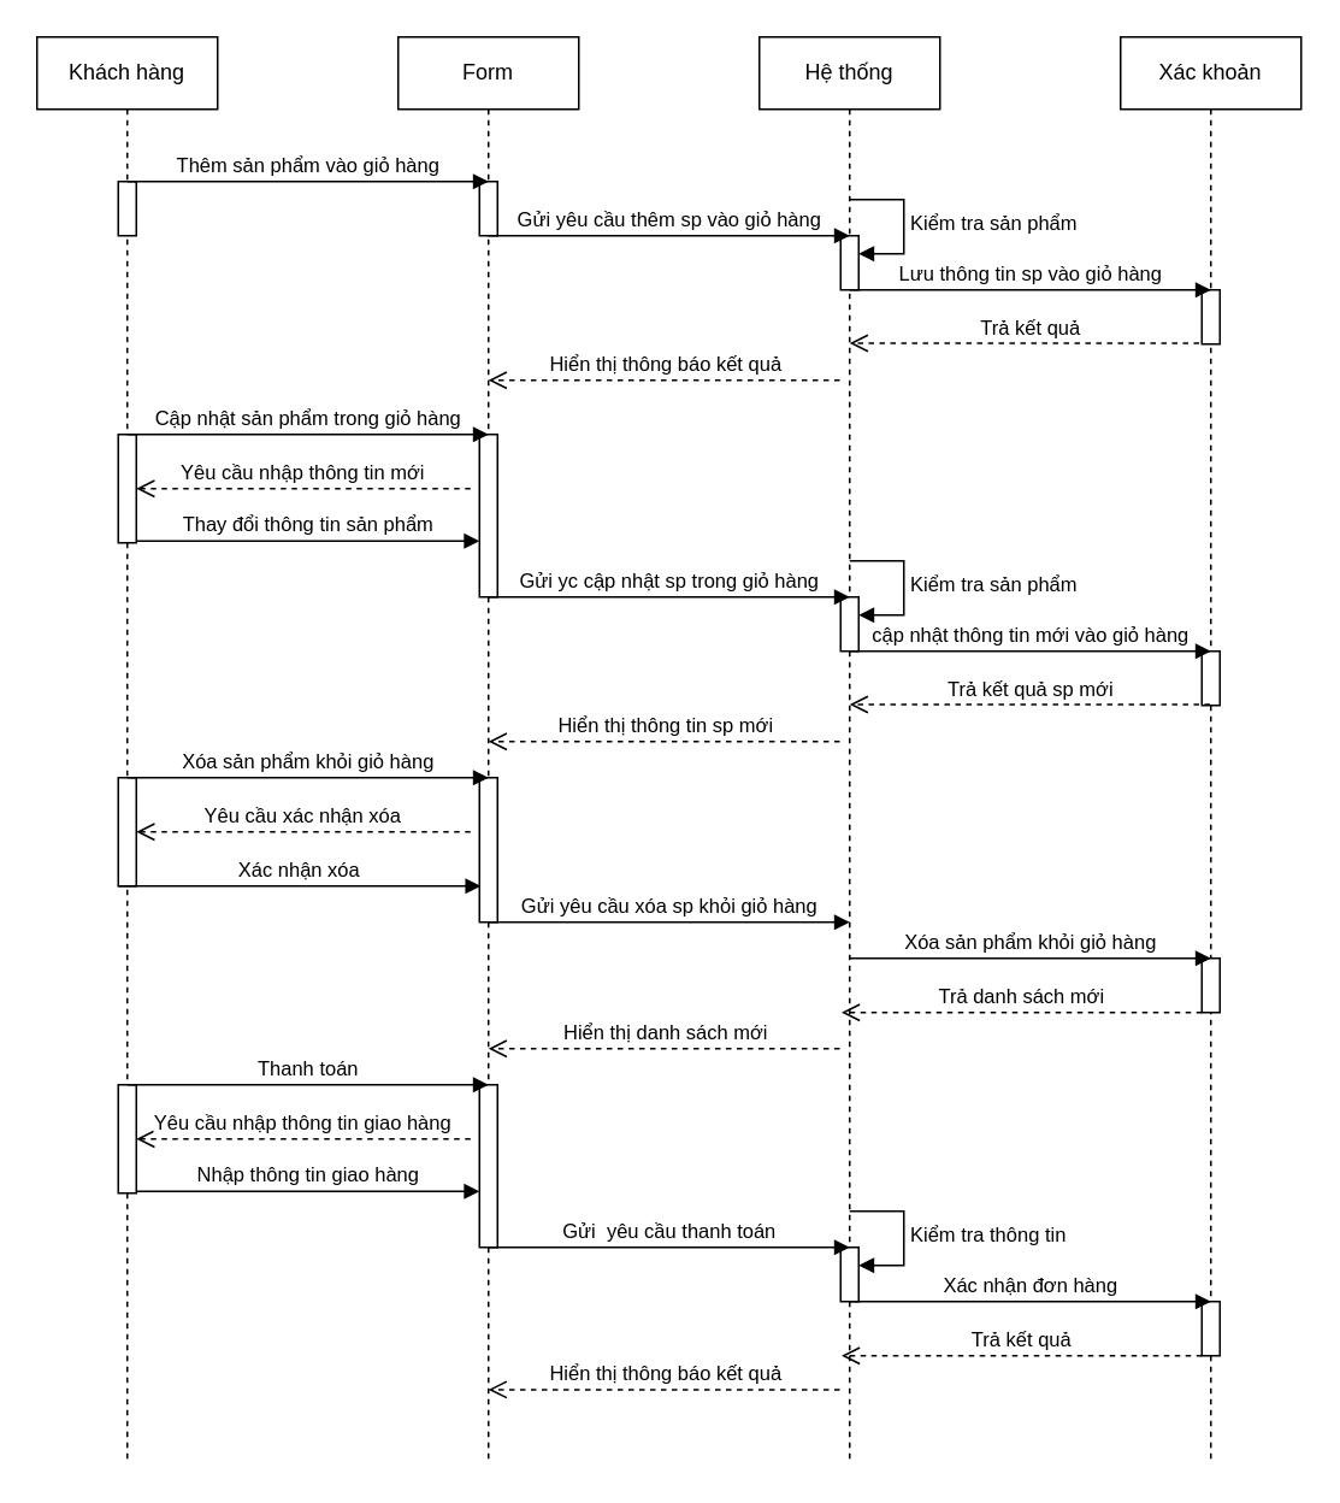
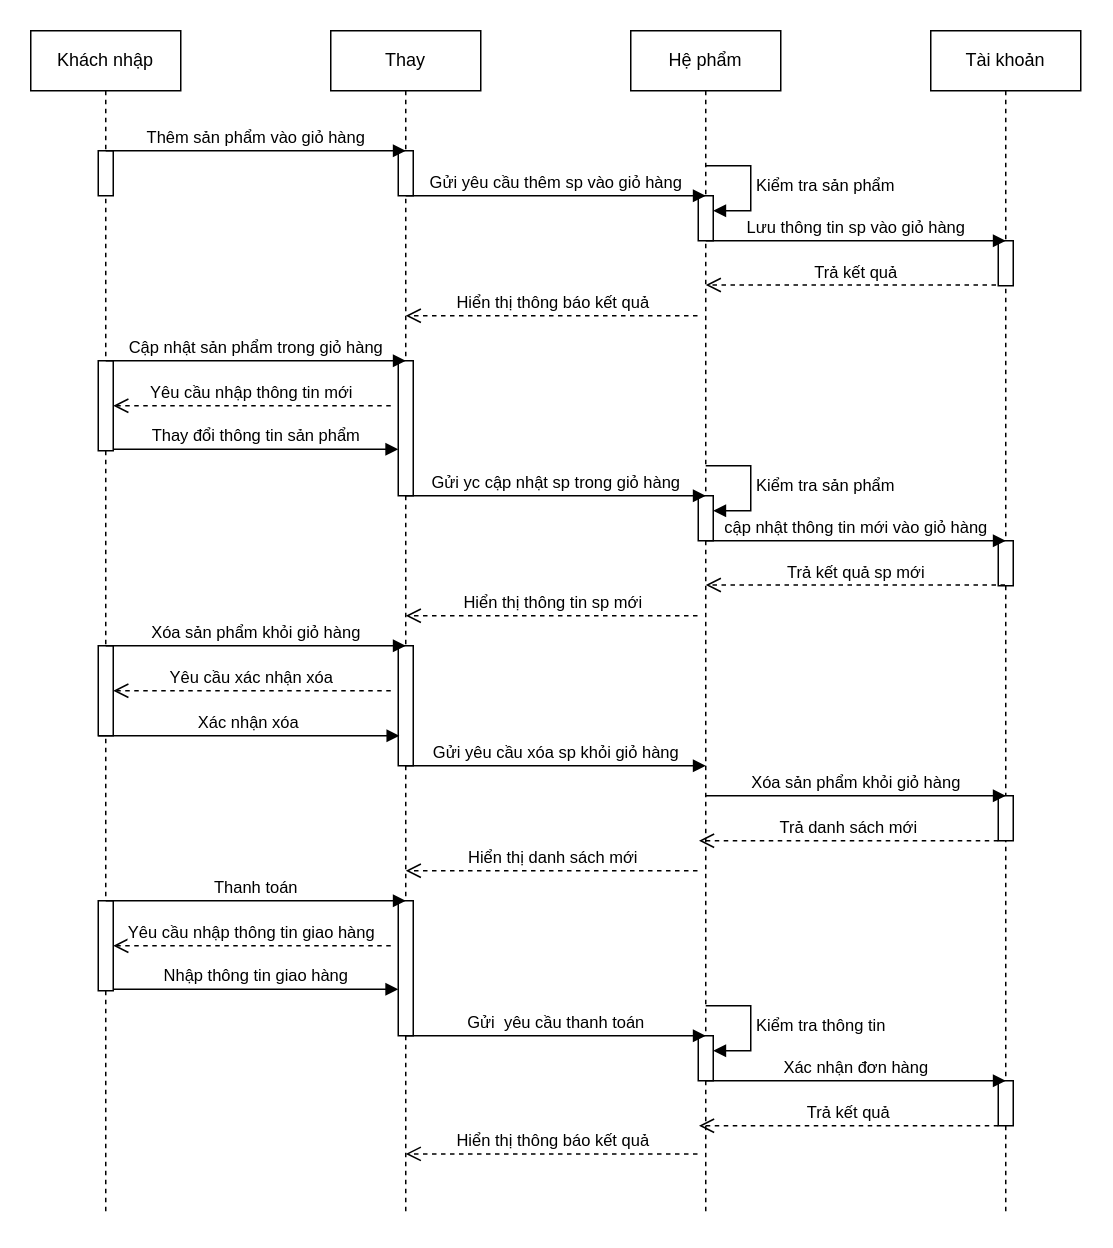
- <mxCell id="2" value="Khách hàng" style="shape=umlLifeline;perimeter=lifelinePerimeter;whiteSpace=wrap;html=1;container=1;dropTarget=0;collapsible=0;recursiveResize=0;outlineConnect=0;portConstraint=eastwest;newEdgeStyle={&quot;curved&quot;:0,&quot;rounded&quot;:0};" vertex="1" parent="1"><mxGeometry x="20" y="20" width="100" height="790" as="geometry" /></mxCell>
+ <mxCell id="2" value="Khách nhập" style="shape=umlLifeline;perimeter=lifelinePerimeter;whiteSpace=wrap;html=1;container=1;dropTarget=0;collapsible=0;recursiveResize=0;outlineConnect=0;portConstraint=eastwest;newEdgeStyle={&quot;curved&quot;:0,&quot;rounded&quot;:0};" vertex="1" parent="1"><mxGeometry x="20" y="20" width="100" height="790" as="geometry" /></mxCell>
- <mxCell id="5" value="Form" style="shape=umlLifeline;perimeter=lifelinePerimeter;whiteSpace=wrap;html=1;container=1;dropTarget=0;collapsible=0;recursiveResize=0;outlineConnect=0;portConstraint=eastwest;newEdgeStyle={&quot;curved&quot;:0,&quot;rounded&quot;:0};" vertex="1" parent="1"><mxGeometry x="220" y="20" width="100" height="790" as="geometry" /></mxCell>
+ <mxCell id="5" value="Thay" style="shape=umlLifeline;perimeter=lifelinePerimeter;whiteSpace=wrap;html=1;container=1;dropTarget=0;collapsible=0;recursiveResize=0;outlineConnect=0;portConstraint=eastwest;newEdgeStyle={&quot;curved&quot;:0,&quot;rounded&quot;:0};" vertex="1" parent="1"><mxGeometry x="220" y="20" width="100" height="790" as="geometry" /></mxCell>
- <mxCell id="10" value="Hệ thống" style="shape=umlLifeline;perimeter=lifelinePerimeter;whiteSpace=wrap;html=1;container=1;dropTarget=0;collapsible=0;recursiveResize=0;outlineConnect=0;portConstraint=eastwest;newEdgeStyle={&quot;curved&quot;:0,&quot;rounded&quot;:0};" vertex="1" parent="1"><mxGeometry x="420" y="20" width="100" height="790" as="geometry" /></mxCell>
+ <mxCell id="10" value="Hệ phẩm" style="shape=umlLifeline;perimeter=lifelinePerimeter;whiteSpace=wrap;html=1;container=1;dropTarget=0;collapsible=0;recursiveResize=0;outlineConnect=0;portConstraint=eastwest;newEdgeStyle={&quot;curved&quot;:0,&quot;rounded&quot;:0};" vertex="1" parent="1"><mxGeometry x="420" y="20" width="100" height="790" as="geometry" /></mxCell>
- <mxCell id="20" value="Xác khoản" style="shape=umlLifeline;perimeter=lifelinePerimeter;whiteSpace=wrap;html=1;container=1;dropTarget=0;collapsible=0;recursiveResize=0;outlineConnect=0;portConstraint=eastwest;newEdgeStyle={&quot;curved&quot;:0,&quot;rounded&quot;:0};" vertex="1" parent="1"><mxGeometry x="620" y="20" width="100" height="790" as="geometry" /></mxCell>
+ <mxCell id="20" value="Tài khoản" style="shape=umlLifeline;perimeter=lifelinePerimeter;whiteSpace=wrap;html=1;container=1;dropTarget=0;collapsible=0;recursiveResize=0;outlineConnect=0;portConstraint=eastwest;newEdgeStyle={&quot;curved&quot;:0,&quot;rounded&quot;:0};" vertex="1" parent="1"><mxGeometry x="620" y="20" width="100" height="790" as="geometry" /></mxCell>
